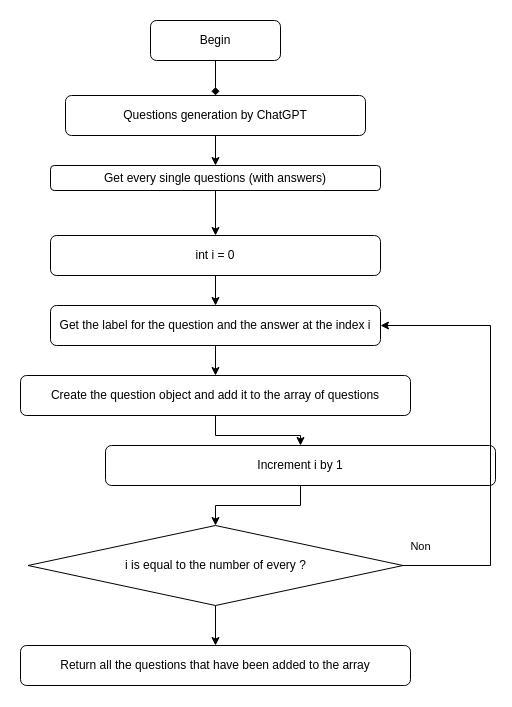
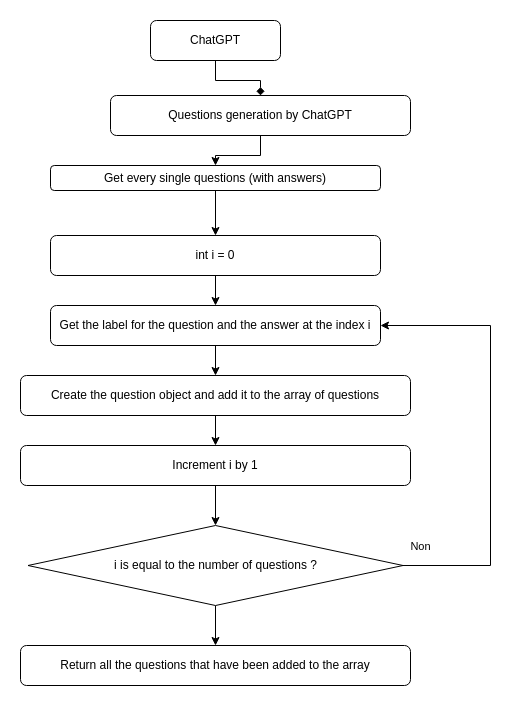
- <mxCell id="3" value="Begin" style="rounded=1;whiteSpace=wrap;html=1;" vertex="1" parent="1"><mxGeometry x="150" y="20" width="130" height="40" as="geometry" /></mxCell>
+ <mxCell id="3" value="ChatGPT" style="rounded=1;whiteSpace=wrap;html=1;" vertex="1" parent="1"><mxGeometry x="150" y="20" width="130" height="40" as="geometry" /></mxCell>
- <mxCell id="5" value="Questions generation by ChatGPT" style="rounded=1;whiteSpace=wrap;html=1;" vertex="1" parent="1"><mxGeometry x="65" y="95" width="300" height="40" as="geometry" /></mxCell>
+ <mxCell id="5" value="Questions generation by ChatGPT" style="rounded=1;whiteSpace=wrap;html=1;" vertex="1" parent="1"><mxGeometry x="110" y="95" width="300" height="40" as="geometry" /></mxCell>
- <mxCell id="15" value="Increment i by 1" style="rounded=1;whiteSpace=wrap;html=1;" vertex="1" parent="1"><mxGeometry x="105" y="445" width="390" height="40" as="geometry" /></mxCell>
+ <mxCell id="15" value="Increment i by 1" style="rounded=1;whiteSpace=wrap;html=1;" vertex="1" parent="1"><mxGeometry x="20" y="445" width="390" height="40" as="geometry" /></mxCell>
- <mxCell id="19" value="i is equal to the number of every ?" style="rhombus;whiteSpace=wrap;html=1;" vertex="1" parent="1"><mxGeometry x="27.5" y="525" width="375" height="80" as="geometry" /></mxCell>
+ <mxCell id="19" value="i is equal to the number of questions ?" style="rhombus;whiteSpace=wrap;html=1;" vertex="1" parent="1"><mxGeometry x="27.5" y="525" width="375" height="80" as="geometry" /></mxCell>
